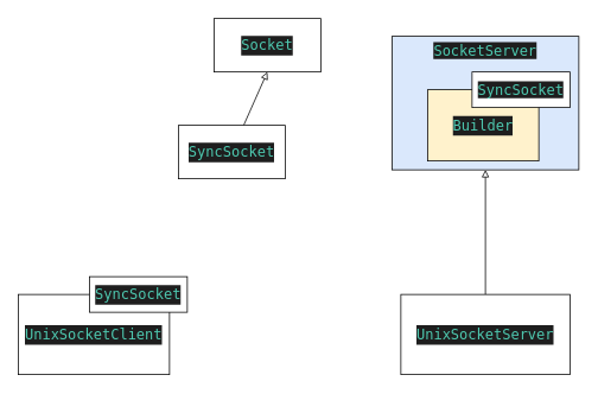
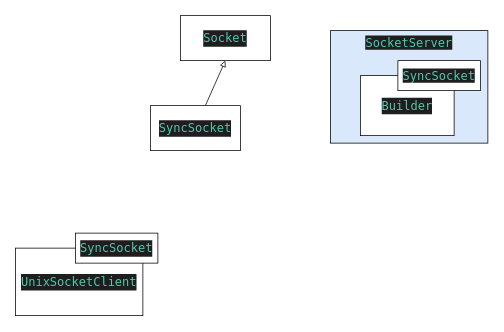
- <mxCell id="8" value="&lt;div style=&quot;color: rgb(212 , 212 , 212) ; background-color: rgb(30 , 30 , 30) ; font-family: &amp;#34;droid sans mono&amp;#34; , &amp;#34;monospace&amp;#34; , monospace ; font-size: 16px ; line-height: 22px&quot;&gt;&lt;div style=&quot;font-family: &amp;#34;droid sans mono&amp;#34; , &amp;#34;monospace&amp;#34; , monospace ; line-height: 22px&quot;&gt;&lt;div style=&quot;font-family: &amp;#34;droid sans mono&amp;#34; , &amp;#34;monospace&amp;#34; , monospace ; line-height: 22px&quot;&gt;&lt;span style=&quot;color: #4ec9b0&quot;&gt;Builder&lt;/span&gt;&lt;/div&gt;&lt;/div&gt;&lt;/div&gt;" style="rounded=0;whiteSpace=wrap;html=1;fillColor=#fff2cc;" vertex="1" parent="1"><mxGeometry x="480" y="100" width="125" height="80" as="geometry" /></mxCell>
+ <mxCell id="8" value="&lt;div style=&quot;color: rgb(212 , 212 , 212) ; background-color: rgb(30 , 30 , 30) ; font-family: &amp;#34;droid sans mono&amp;#34; , &amp;#34;monospace&amp;#34; , monospace ; font-size: 16px ; line-height: 22px&quot;&gt;&lt;div style=&quot;font-family: &amp;#34;droid sans mono&amp;#34; , &amp;#34;monospace&amp;#34; , monospace ; line-height: 22px&quot;&gt;&lt;div style=&quot;font-family: &amp;#34;droid sans mono&amp;#34; , &amp;#34;monospace&amp;#34; , monospace ; line-height: 22px&quot;&gt;&lt;span style=&quot;color: #4ec9b0&quot;&gt;Builder&lt;/span&gt;&lt;/div&gt;&lt;/div&gt;&lt;/div&gt;" style="rounded=0;whiteSpace=wrap;html=1;" vertex="1" parent="1"><mxGeometry x="480" y="100" width="125" height="80" as="geometry" /></mxCell>
- <mxCell id="10" style="edgeStyle=none;html=1;entryX=0.5;entryY=1;entryDx=0;entryDy=0;endArrow=block;endFill=0;" edge="1" parent="1" source="11" target="7"><mxGeometry relative="1" as="geometry" /></mxCell>
- <mxCell id="11" value="&lt;div style=&quot;color: rgb(212 , 212 , 212) ; background-color: rgb(30 , 30 , 30) ; font-family: &amp;#34;droid sans mono&amp;#34; , &amp;#34;monospace&amp;#34; , monospace ; font-size: 16px ; line-height: 22px&quot;&gt;&lt;span style=&quot;color: #4ec9b0&quot;&gt;UnixSocketServer&lt;/span&gt;&lt;/div&gt;" style="rounded=0;whiteSpace=wrap;html=1;" vertex="1" parent="1"><mxGeometry x="450" y="330" width="190" height="90" as="geometry" /></mxCell>
